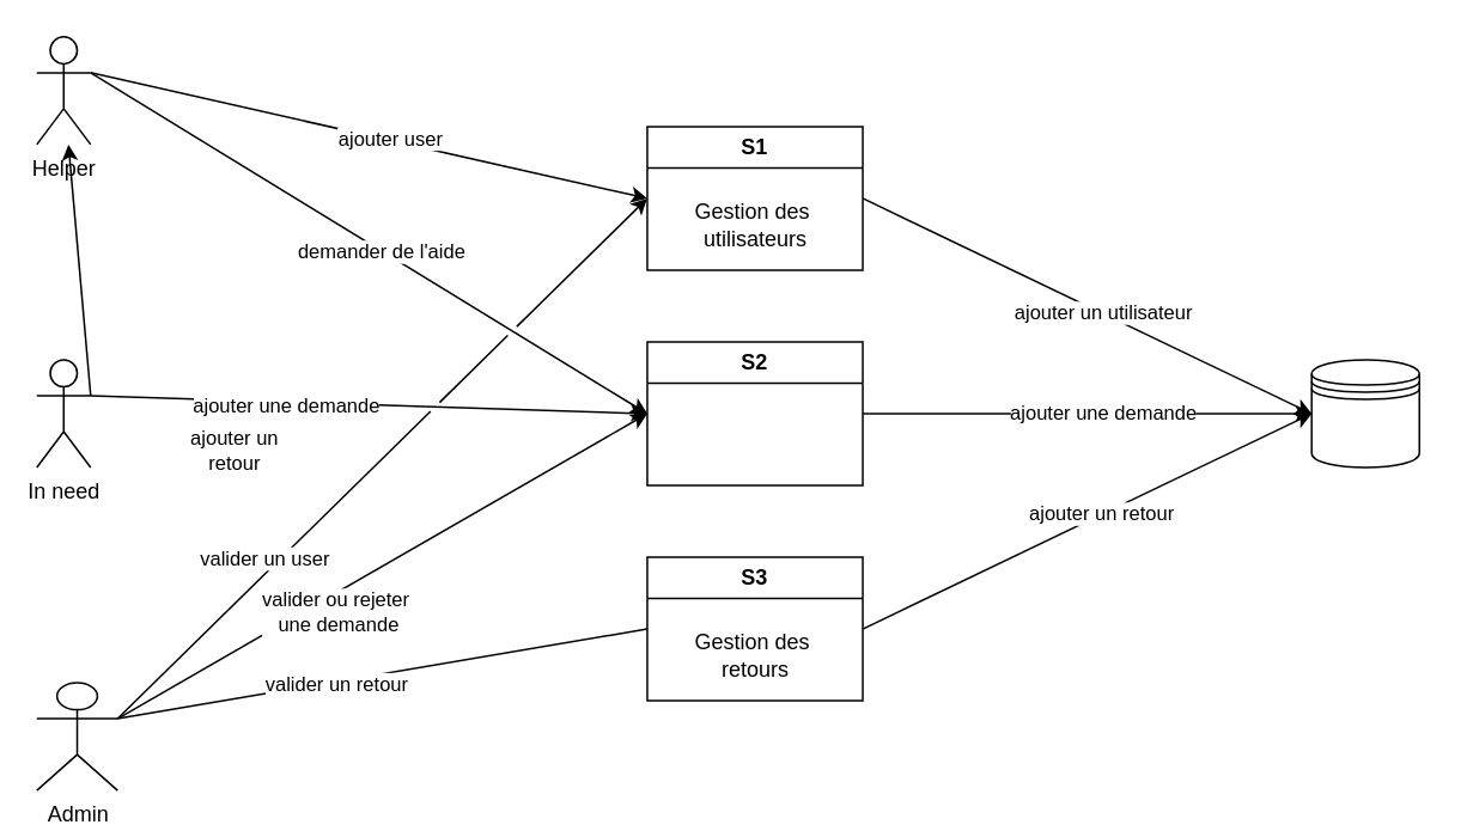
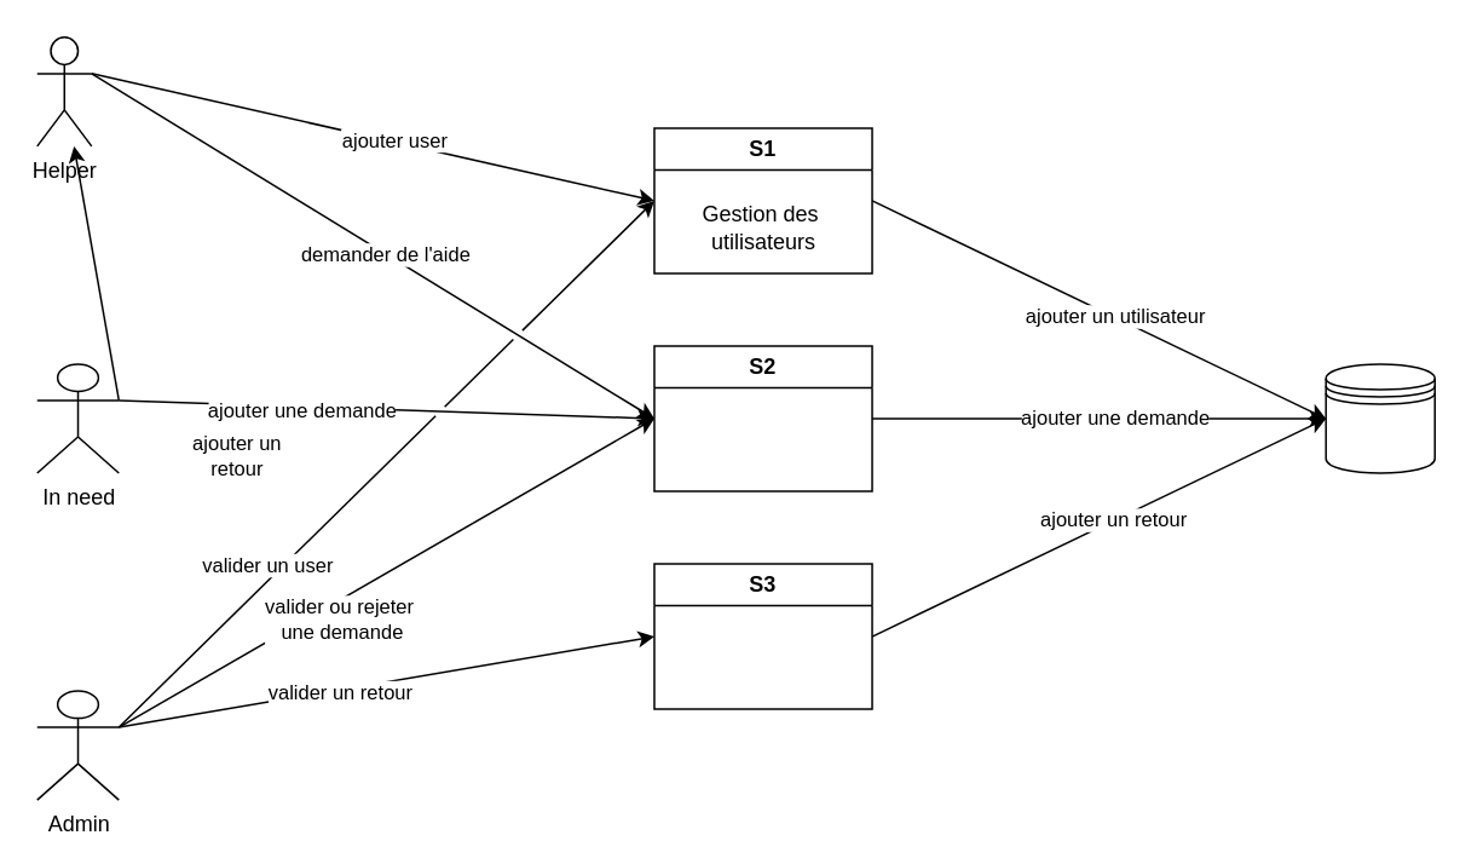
- <mxCell id="3" value="In need" style="shape=umlActor;verticalLabelPosition=bottom;verticalAlign=top;html=1;outlineConnect=0;" parent="1" vertex="1"><mxGeometry x="20" y="200" width="30" height="60" as="geometry" /></mxCell>
+ <mxCell id="3" value="In need" style="shape=umlActor;verticalLabelPosition=bottom;verticalAlign=top;html=1;outlineConnect=0;" parent="1" vertex="1"><mxGeometry x="20" y="200" width="45" height="60" as="geometry" /></mxCell>
- <mxCell id="27" value="" style="endArrow=none;html=1;rounded=0;entryX=0;entryY=0.5;entryDx=0;entryDy=0;exitX=1;exitY=0.333;exitDx=0;exitDy=0;exitPerimeter=0;jumpStyle=gap;jumpSize=7;" edge="1" parent="1" source="4" target="8"><mxGeometry width="50" height="50" relative="1" as="geometry"><mxPoint x="60" y="410" as="sourcePoint" /><mxPoint x="370" y="240" as="targetPoint" /></mxGeometry></mxCell>
+ <mxCell id="27" value="" style="endArrow=classic;html=1;rounded=0;entryX=0;entryY=0.5;entryDx=0;entryDy=0;exitX=1;exitY=0.333;exitDx=0;exitDy=0;exitPerimeter=0;jumpStyle=gap;jumpSize=7;" edge="1" parent="1" source="4" target="8"><mxGeometry width="50" height="50" relative="1" as="geometry"><mxPoint x="60" y="410" as="sourcePoint" /><mxPoint x="370" y="240" as="targetPoint" /></mxGeometry></mxCell>
- <mxCell id="9" value="Gestion des&amp;nbsp;&lt;div&gt;retours&lt;/div&gt;" style="text;html=1;align=center;verticalAlign=middle;resizable=0;points=[];autosize=1;strokeColor=none;fillColor=none;" parent="8" vertex="1"><mxGeometry x="15" y="35" width="90" height="40" as="geometry" /></mxCell>
